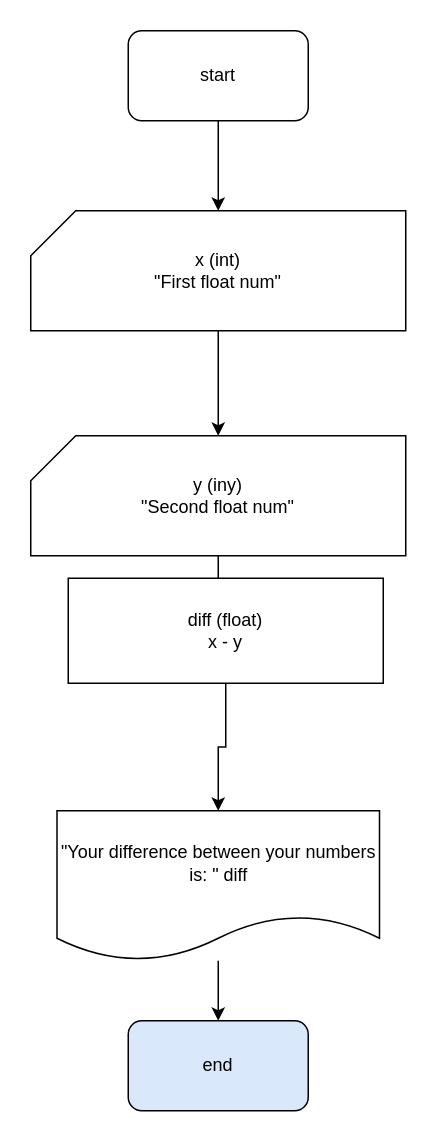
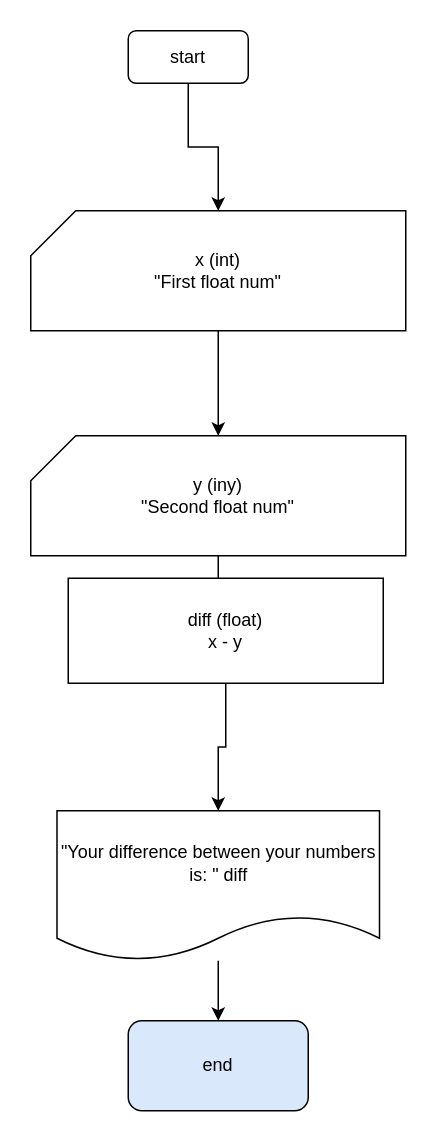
- <mxCell id="4" value="start" style="rounded=1;whiteSpace=wrap;html=1;" vertex="1" parent="1"><mxGeometry x="85" y="20" width="120" height="60" as="geometry" /></mxCell>
+ <mxCell id="4" value="start" style="rounded=1;whiteSpace=wrap;html=1;" vertex="1" parent="1"><mxGeometry x="85" y="20" width="80" height="35" as="geometry" /></mxCell>
